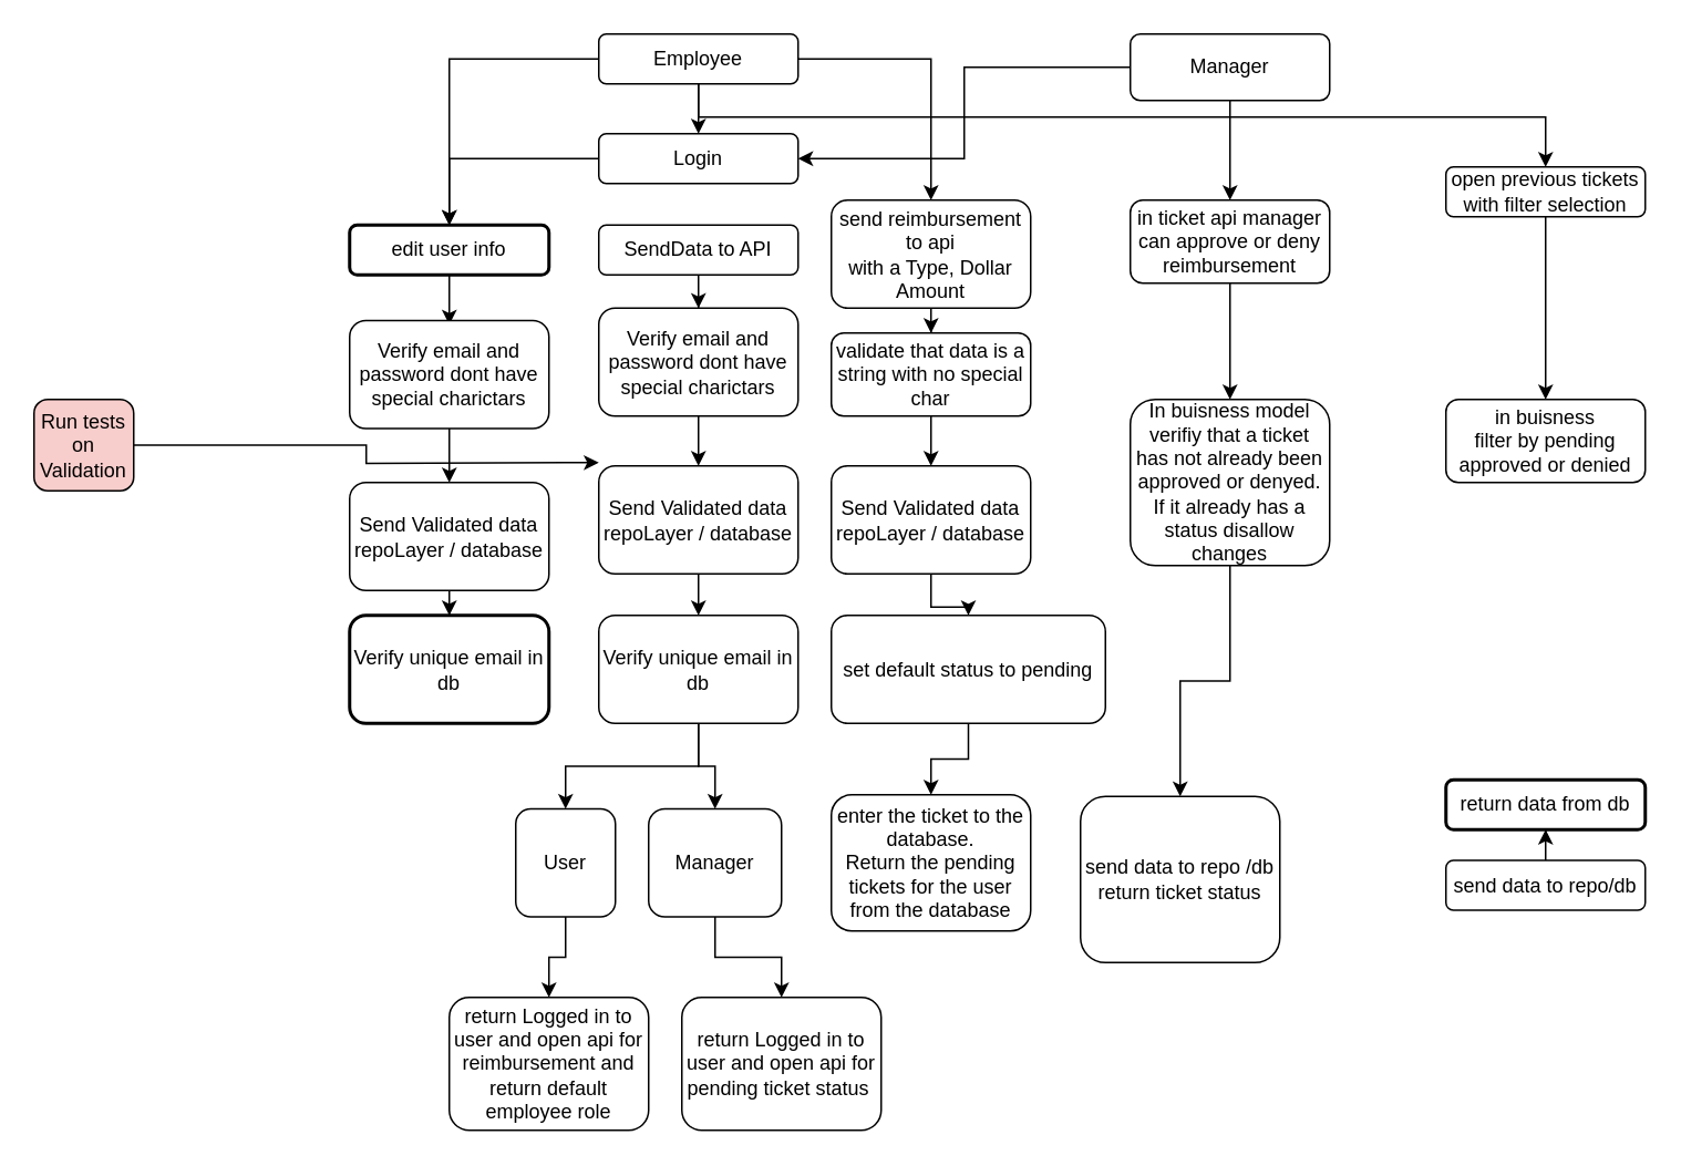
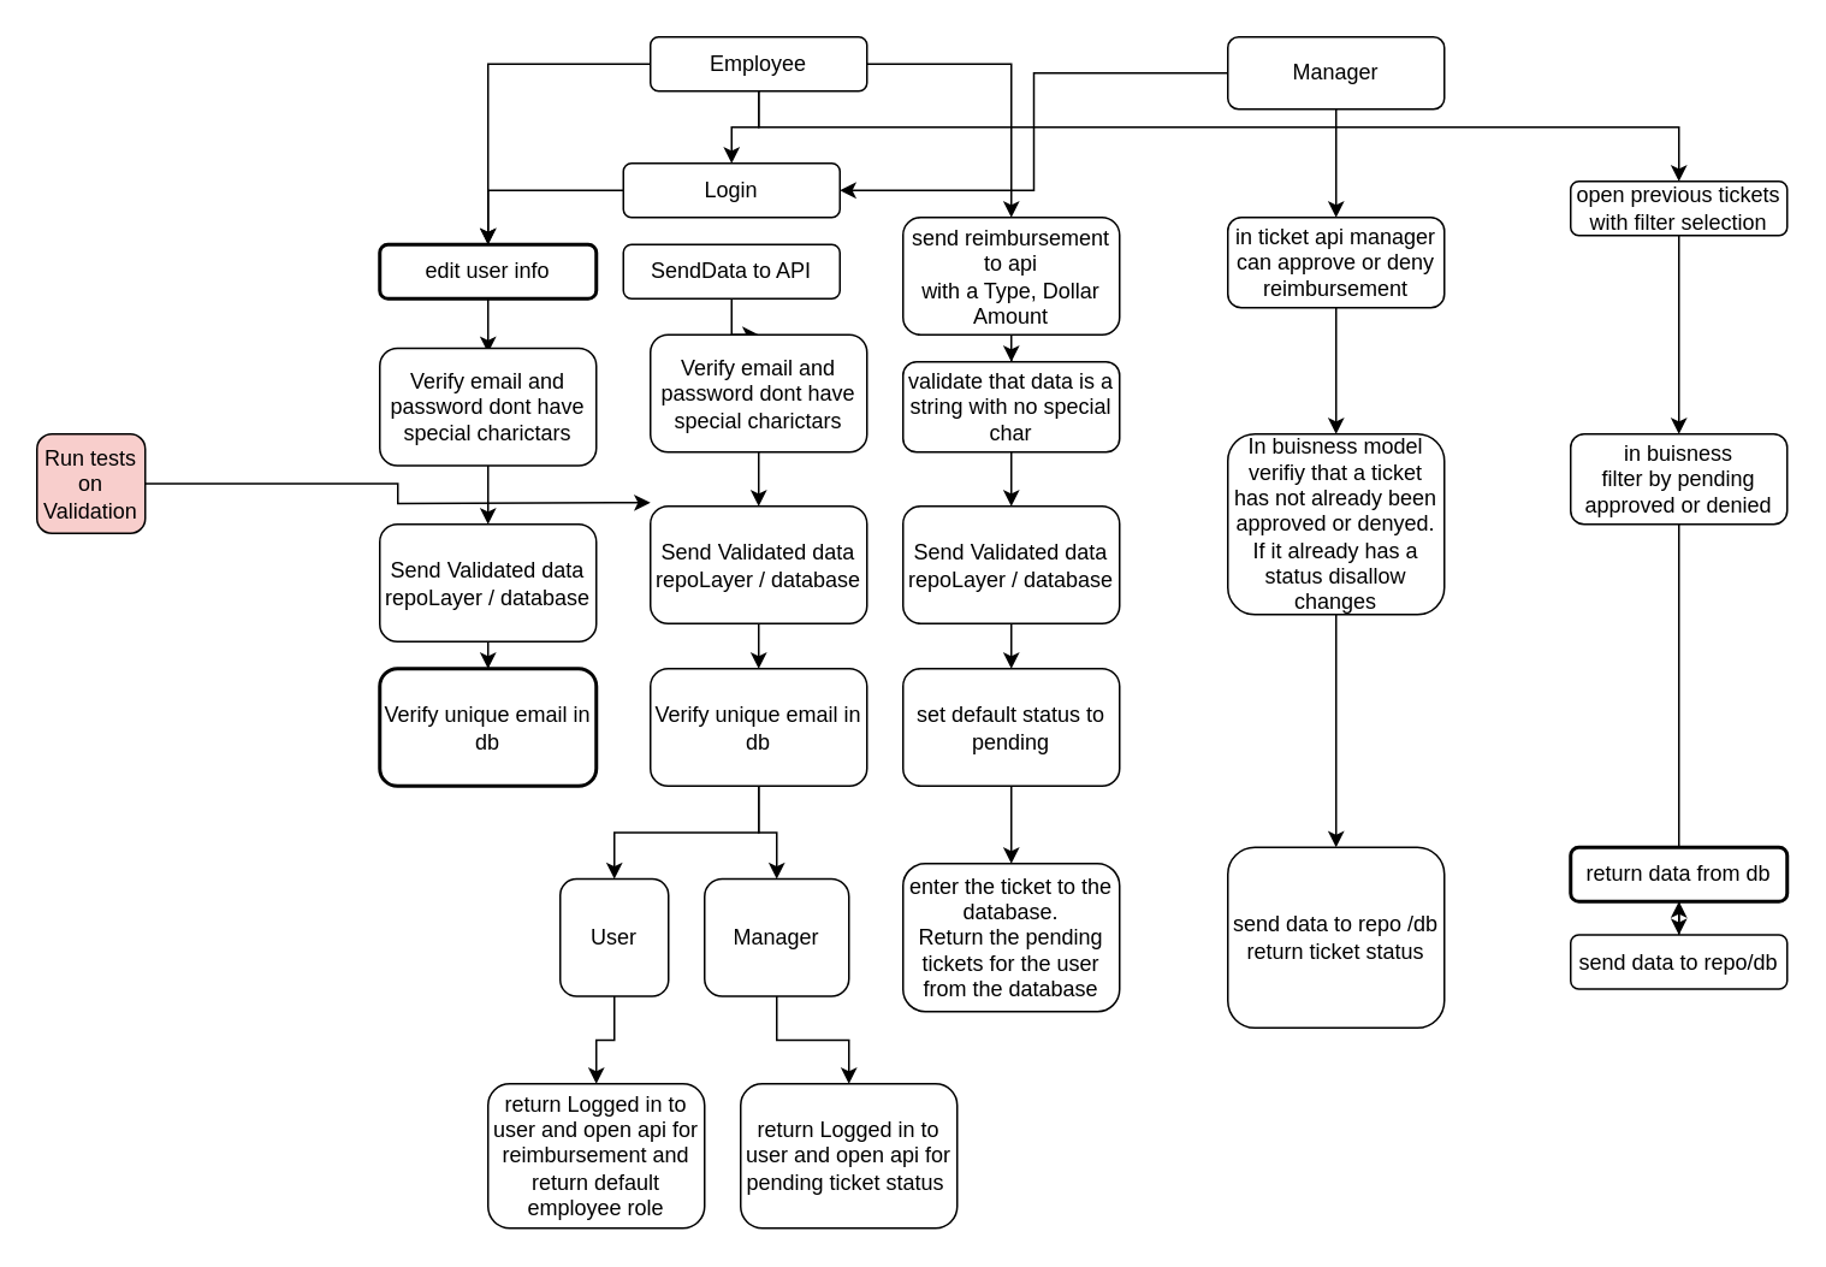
- <mxCell id="8" value="Login" style="rounded=1;whiteSpace=wrap;html=1;" parent="1" vertex="1"><mxGeometry x="360" y="80" width="120" height="30" as="geometry" /></mxCell>
+ <mxCell id="8" value="Login" style="rounded=1;whiteSpace=wrap;html=1;" parent="1" vertex="1"><mxGeometry x="345" y="90" width="120" height="30" as="geometry" /></mxCell>
- <mxCell id="11" value="SendData to API" style="rounded=1;whiteSpace=wrap;html=1;" parent="1" vertex="1"><mxGeometry x="360" y="135" width="120" height="30" as="geometry" /></mxCell>
+ <mxCell id="11" value="SendData to API" style="rounded=1;whiteSpace=wrap;html=1;" parent="1" vertex="1"><mxGeometry x="345" y="135" width="120" height="30" as="geometry" /></mxCell>
+ <mxCell id="45" style="edgeStyle=orthogonalEdgeStyle;rounded=0;orthogonalLoop=1;jettySize=auto;html=1;" parent="1" source="46" target="48" edge="1"><mxGeometry relative="1" as="geometry" /></mxCell>
- <mxCell id="28" value="set default status to pending" style="rounded=1;whiteSpace=wrap;html=1;" parent="1" vertex="1"><mxGeometry x="500" y="370" width="165" height="65" as="geometry" /></mxCell>
+ <mxCell id="28" value="set default status to pending" style="rounded=1;whiteSpace=wrap;html=1;" parent="1" vertex="1"><mxGeometry x="500" y="370" width="120" height="65" as="geometry" /></mxCell>
- <mxCell id="42" value="send data to repo /db&lt;br&gt;return ticket status" style="rounded=1;whiteSpace=wrap;html=1;" parent="1" vertex="1"><mxGeometry x="650" y="479" width="120" height="100" as="geometry" /></mxCell>
+ <mxCell id="42" value="send data to repo /db&lt;br&gt;return ticket status" style="rounded=1;whiteSpace=wrap;html=1;" parent="1" vertex="1"><mxGeometry x="680" y="469" width="120" height="100" as="geometry" /></mxCell>
